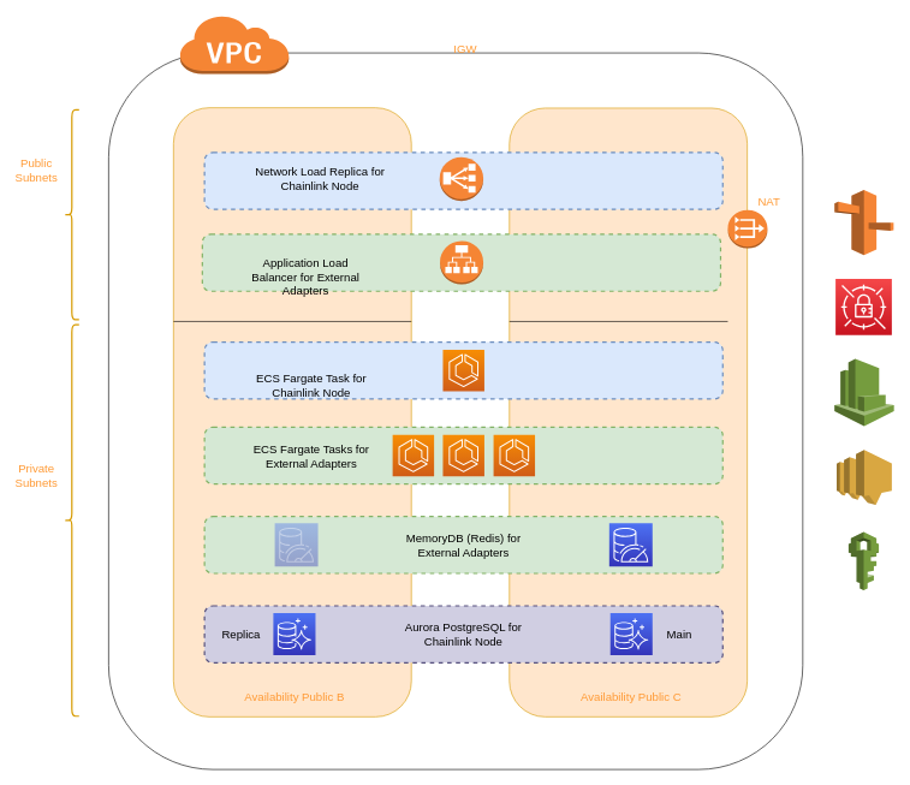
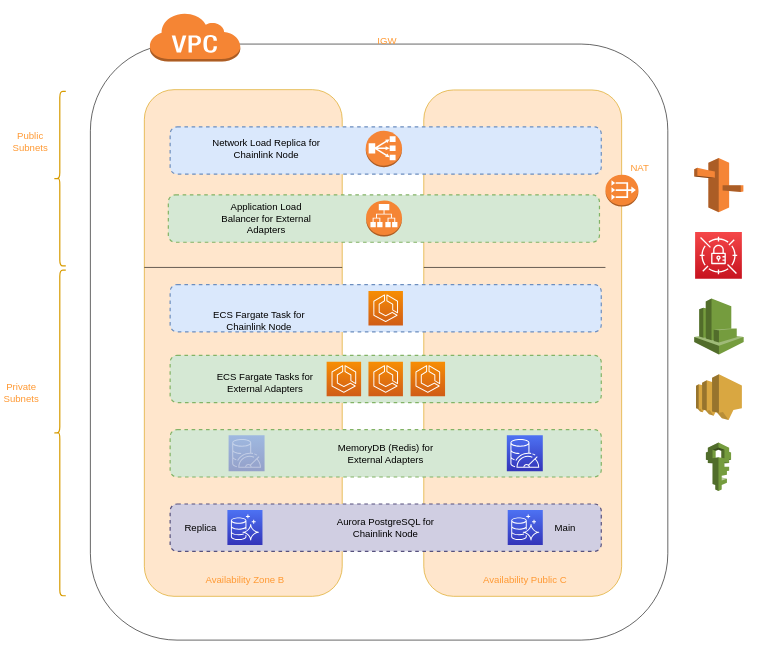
- <mxCell id="16" value="Application Load Balancer for External Adapters" style="text;html=1;strokeColor=none;fillColor=none;align=center;verticalAlign=middle;whiteSpace=wrap;rounded=0;fontSize=16;fontColor=#000000;" parent="1" vertex="1"><mxGeometry x="331.71" y="369" width="183" height="30" as="geometry" /></mxCell>
+ <mxCell id="16" value="Application Load Balancer for External Adapters" style="text;html=1;strokeColor=none;fillColor=none;align=center;verticalAlign=middle;whiteSpace=wrap;rounded=0;fontSize=16;fontColor=#000000;" parent="1" vertex="1"><mxGeometry x="351.71" y="349" width="183" height="30" as="geometry" /></mxCell>
- <mxCell id="23" value="ECS Fargate Tasks for External Adapters" style="text;html=1;strokeColor=none;fillColor=none;align=center;verticalAlign=middle;whiteSpace=wrap;rounded=0;fontSize=16;fontColor=#000000;" parent="1" vertex="1"><mxGeometry x="340" y="616.5" width="183" height="30" as="geometry" /></mxCell>
+ <mxCell id="23" value="ECS Fargate Tasks for External Adapters" style="text;html=1;strokeColor=none;fillColor=none;align=center;verticalAlign=middle;whiteSpace=wrap;rounded=0;fontSize=16;fontColor=#000000;" parent="1" vertex="1"><mxGeometry x="350" y="621.5" width="183" height="30" as="geometry" /></mxCell>
- <mxCell id="14" value="Private&lt;br&gt;Subnets" style="text;html=1;strokeColor=none;fillColor=none;align=center;verticalAlign=middle;whiteSpace=wrap;rounded=0;fontSize=16;fontColor=#FF9933;" parent="1" vertex="1"><mxGeometry x="20" y="644" width="60" height="30" as="geometry" /></mxCell>
+ <mxCell id="14" value="Private&lt;br&gt;Subnets" style="text;html=1;strokeColor=none;fillColor=none;align=center;verticalAlign=middle;whiteSpace=wrap;rounded=0;fontSize=16;fontColor=#FF9933;" parent="1" vertex="1"><mxGeometry x="5" y="639" width="60" height="30" as="geometry" /></mxCell>
- <mxCell id="7" value="&lt;font style=&quot;font-size: 16px&quot; color=&quot;#ff9933&quot;&gt;Availability Public B&lt;/font&gt;" style="text;html=1;strokeColor=none;fillColor=none;align=center;verticalAlign=middle;whiteSpace=wrap;rounded=0;dashed=1;" parent="1" vertex="1"><mxGeometry x="297.75" y="952" width="220" height="30" as="geometry" /></mxCell>
+ <mxCell id="7" value="&lt;font style=&quot;font-size: 16px&quot; color=&quot;#ff9933&quot;&gt;Availability Zone B&lt;/font&gt;" style="text;html=1;strokeColor=none;fillColor=none;align=center;verticalAlign=middle;whiteSpace=wrap;rounded=0;dashed=1;" parent="1" vertex="1"><mxGeometry x="297.75" y="952" width="220" height="30" as="geometry" /></mxCell>
